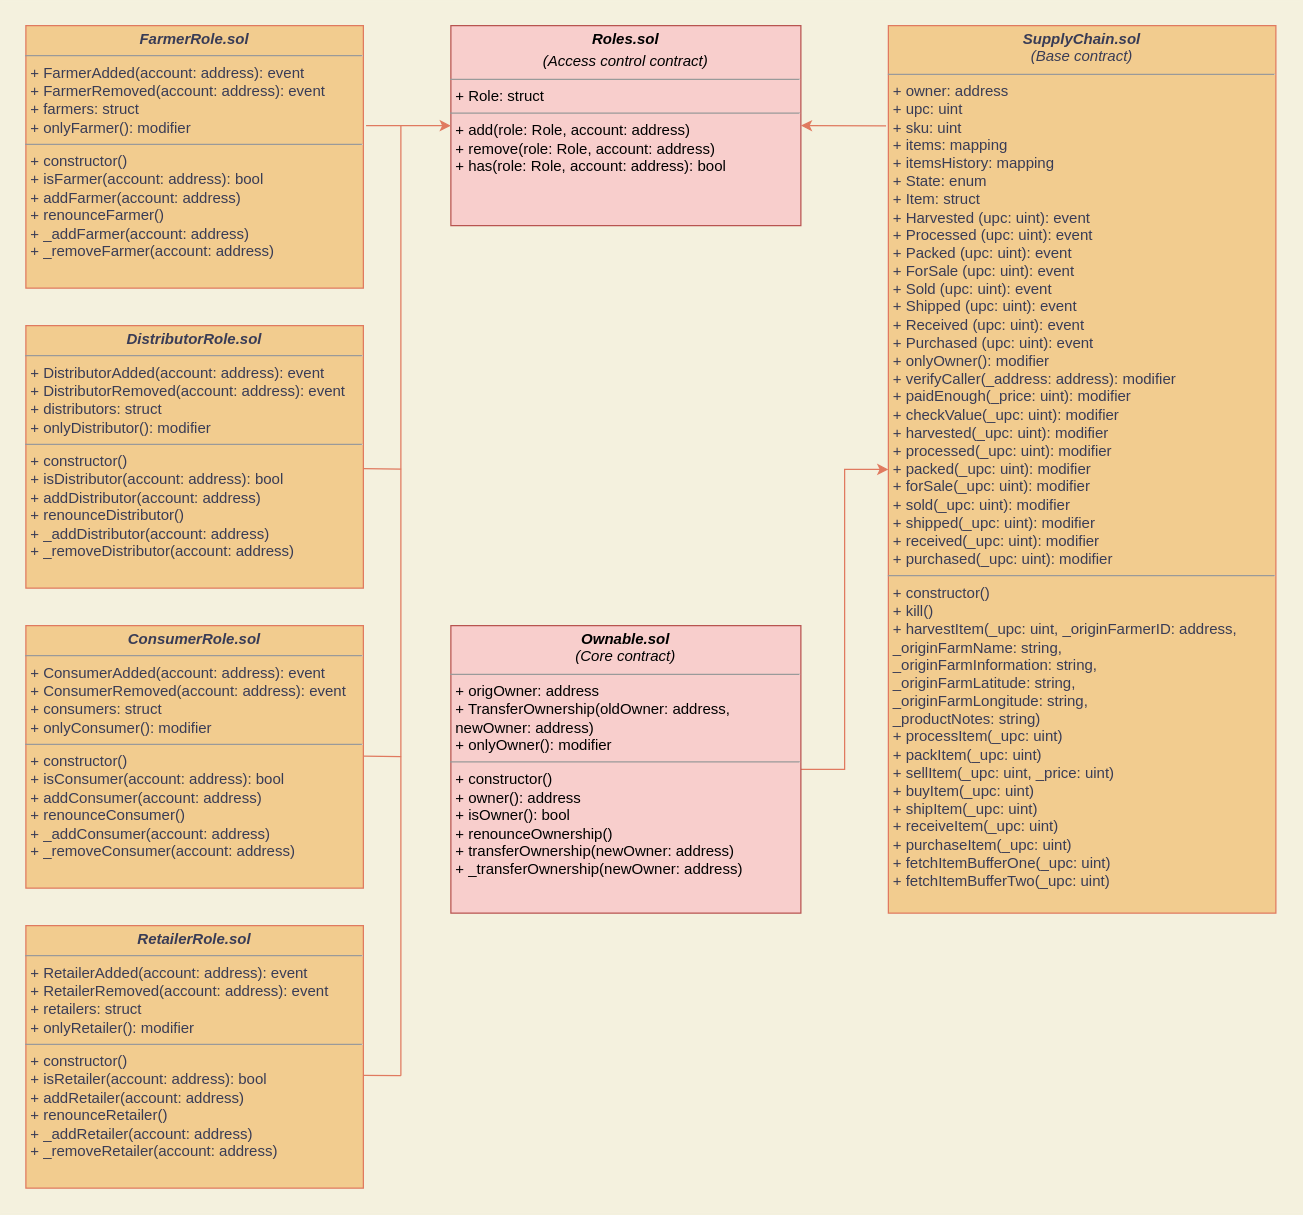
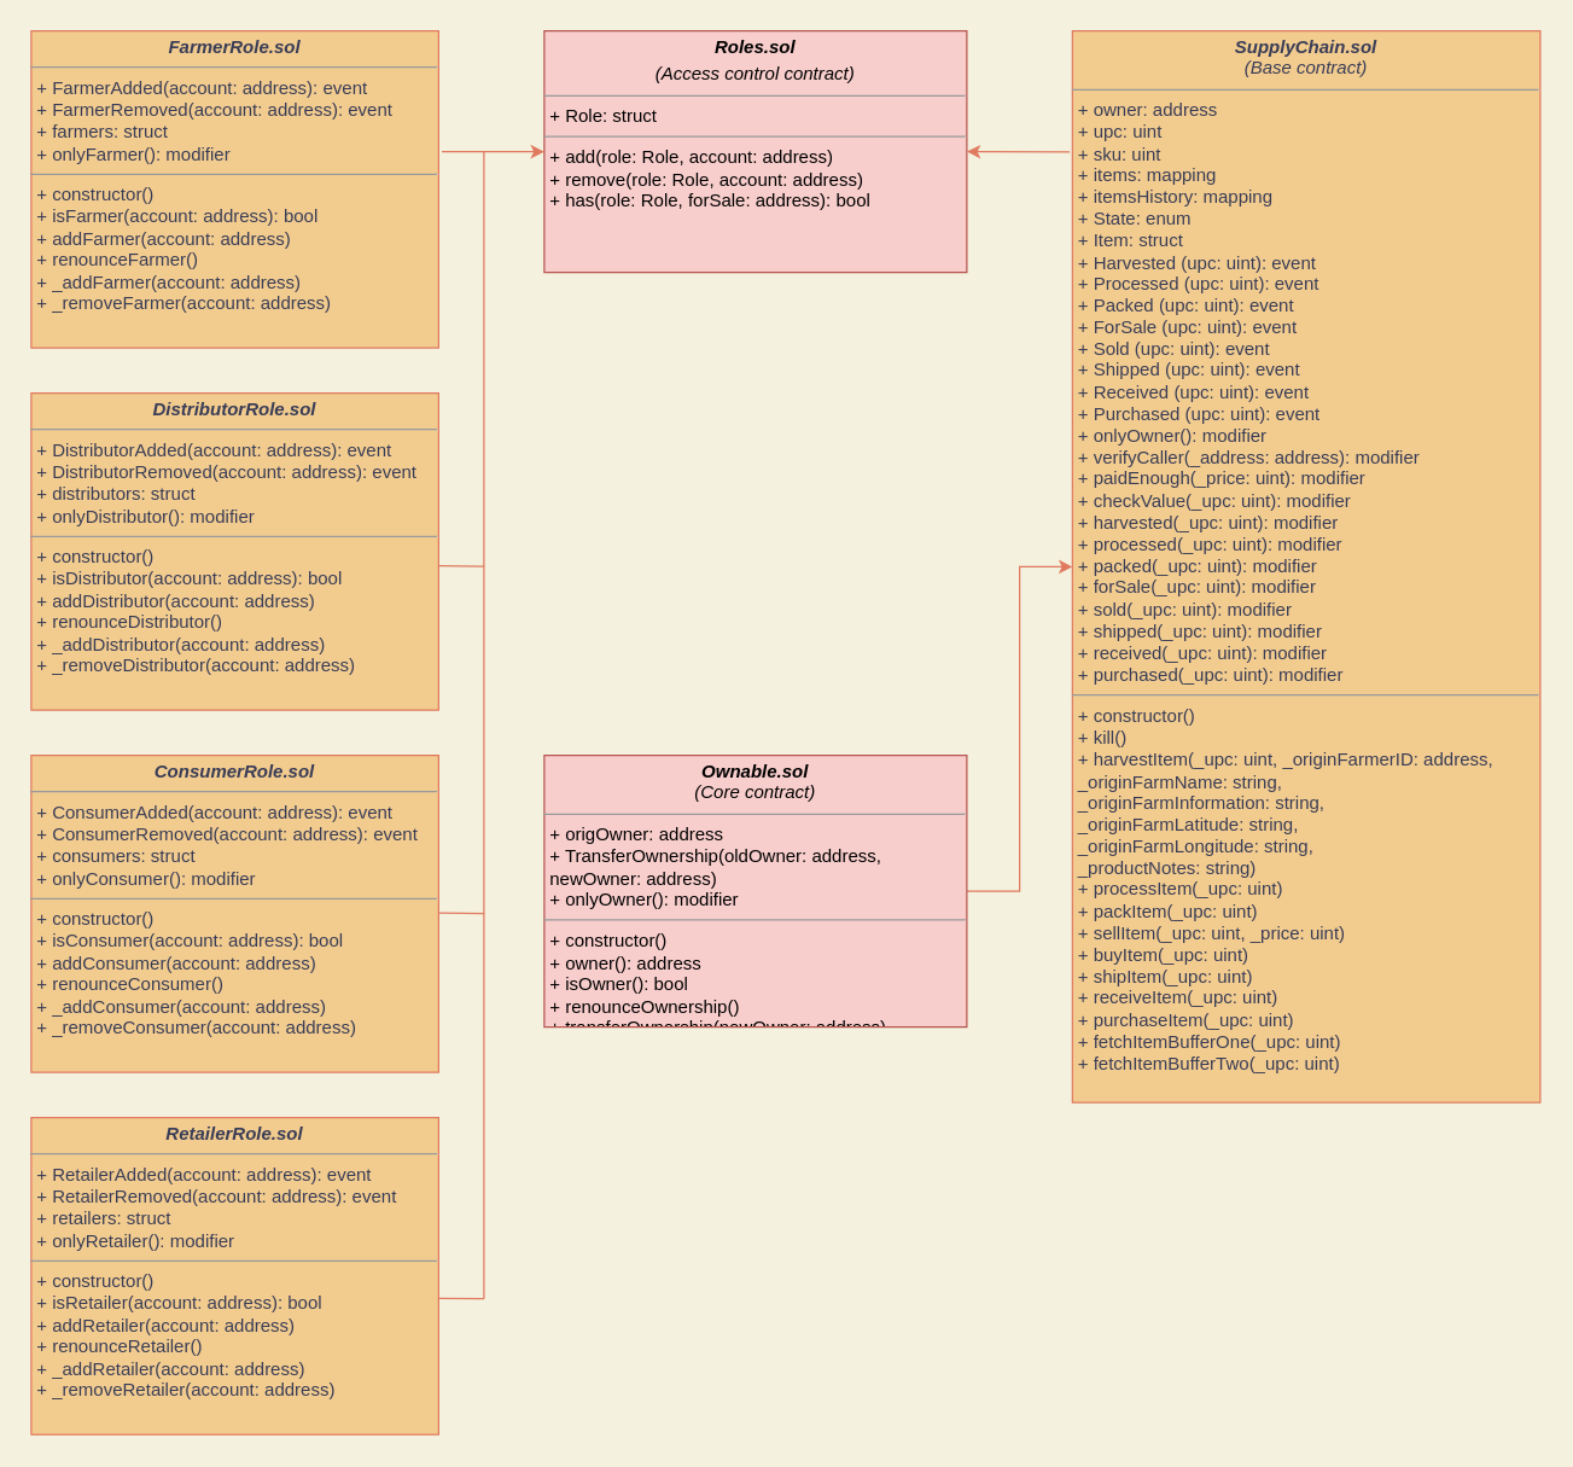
- <mxCell id="6" value="&lt;p style=&quot;margin:0px;margin-top:4px;text-align:center;&quot;&gt;&lt;i&gt;&lt;b&gt;Roles.sol&lt;/b&gt;&lt;/i&gt;&lt;/p&gt;&lt;p style=&quot;margin:0px;margin-top:4px;text-align:center;&quot;&gt;&lt;i&gt;(Access control contract)&lt;/i&gt;&lt;/p&gt;&lt;hr size=&quot;1&quot;&gt;&lt;p style=&quot;margin:0px;margin-left:4px;&quot;&gt;+ Role: struct&lt;br&gt;&lt;/p&gt;&lt;hr size=&quot;1&quot;&gt;&lt;p style=&quot;margin:0px;margin-left:4px;&quot;&gt;+ add(role: Role, account: address)&lt;/p&gt;&lt;p style=&quot;margin:0px;margin-left:4px;&quot;&gt;+ remove(role: Role, account: address)&lt;/p&gt;&lt;p style=&quot;margin:0px;margin-left:4px;&quot;&gt;+ has(role: Role, account: address): bool&lt;/p&gt;" style="verticalAlign=top;align=left;overflow=fill;fontSize=12;fontFamily=Helvetica;html=1;strokeColor=#b85450;fillColor=#f8cecc;" vertex="1" parent="1"><mxGeometry x="360" y="20" width="280" height="160" as="geometry" /></mxCell>
+ <mxCell id="6" value="&lt;p style=&quot;margin:0px;margin-top:4px;text-align:center;&quot;&gt;&lt;i&gt;&lt;b&gt;Roles.sol&lt;/b&gt;&lt;/i&gt;&lt;/p&gt;&lt;p style=&quot;margin:0px;margin-top:4px;text-align:center;&quot;&gt;&lt;i&gt;(Access control contract)&lt;/i&gt;&lt;/p&gt;&lt;hr size=&quot;1&quot;&gt;&lt;p style=&quot;margin:0px;margin-left:4px;&quot;&gt;+ Role: struct&lt;br&gt;&lt;/p&gt;&lt;hr size=&quot;1&quot;&gt;&lt;p style=&quot;margin:0px;margin-left:4px;&quot;&gt;+ add(role: Role, account: address)&lt;/p&gt;&lt;p style=&quot;margin:0px;margin-left:4px;&quot;&gt;+ remove(role: Role, account: address)&lt;/p&gt;&lt;p style=&quot;margin:0px;margin-left:4px;&quot;&gt;+ has(role: Role, forSale: address): bool&lt;/p&gt;" style="verticalAlign=top;align=left;overflow=fill;fontSize=12;fontFamily=Helvetica;html=1;strokeColor=#b85450;fillColor=#f8cecc;" vertex="1" parent="1"><mxGeometry x="360" y="20" width="280" height="160" as="geometry" /></mxCell>
- <mxCell id="9" value="&lt;p style=&quot;margin:0px;margin-top:4px;text-align:center;&quot;&gt;&lt;i&gt;&lt;b&gt;Ownable.sol&lt;/b&gt;&lt;br&gt;(Core contract)&lt;/i&gt;&lt;/p&gt;&lt;hr size=&quot;1&quot;&gt;&lt;p style=&quot;margin:0px;margin-left:4px;&quot;&gt;+ origOwner: address&lt;br&gt;&lt;/p&gt;&lt;p style=&quot;margin:0px;margin-left:4px;&quot;&gt;+ TransferOwnership(oldOwner: address,&lt;/p&gt;&lt;p style=&quot;margin:0px;margin-left:4px;&quot;&gt;newOwner: address)&lt;/p&gt;&lt;p style=&quot;margin:0px;margin-left:4px;&quot;&gt;+ onlyOwner(): modifier&lt;/p&gt;&lt;hr size=&quot;1&quot;&gt;&lt;p style=&quot;margin:0px;margin-left:4px;&quot;&gt;+ constructor()&lt;/p&gt;&lt;p style=&quot;margin:0px;margin-left:4px;&quot;&gt;+ owner(): address&lt;/p&gt;&lt;p style=&quot;margin:0px;margin-left:4px;&quot;&gt;+ isOwner(): bool&lt;/p&gt;&lt;p style=&quot;margin:0px;margin-left:4px;&quot;&gt;+ renounceOwnership()&lt;/p&gt;&lt;p style=&quot;margin:0px;margin-left:4px;&quot;&gt;+ transferOwnership(newOwner: address)&lt;/p&gt;&lt;p style=&quot;margin:0px;margin-left:4px;&quot;&gt;+ _transferOwnership(newOwner: address)&lt;/p&gt;" style="verticalAlign=top;align=left;overflow=fill;fontSize=12;fontFamily=Helvetica;html=1;strokeColor=#b85450;fillColor=#f8cecc;" vertex="1" parent="1"><mxGeometry x="360" y="500" width="280" height="230" as="geometry" /></mxCell>
+ <mxCell id="9" value="&lt;p style=&quot;margin:0px;margin-top:4px;text-align:center;&quot;&gt;&lt;i&gt;&lt;b&gt;Ownable.sol&lt;/b&gt;&lt;br&gt;(Core contract)&lt;/i&gt;&lt;/p&gt;&lt;hr size=&quot;1&quot;&gt;&lt;p style=&quot;margin:0px;margin-left:4px;&quot;&gt;+ origOwner: address&lt;br&gt;&lt;/p&gt;&lt;p style=&quot;margin:0px;margin-left:4px;&quot;&gt;+ TransferOwnership(oldOwner: address,&lt;/p&gt;&lt;p style=&quot;margin:0px;margin-left:4px;&quot;&gt;newOwner: address)&lt;/p&gt;&lt;p style=&quot;margin:0px;margin-left:4px;&quot;&gt;+ onlyOwner(): modifier&lt;/p&gt;&lt;hr size=&quot;1&quot;&gt;&lt;p style=&quot;margin:0px;margin-left:4px;&quot;&gt;+ constructor()&lt;/p&gt;&lt;p style=&quot;margin:0px;margin-left:4px;&quot;&gt;+ owner(): address&lt;/p&gt;&lt;p style=&quot;margin:0px;margin-left:4px;&quot;&gt;+ isOwner(): bool&lt;/p&gt;&lt;p style=&quot;margin:0px;margin-left:4px;&quot;&gt;+ renounceOwnership()&lt;/p&gt;&lt;p style=&quot;margin:0px;margin-left:4px;&quot;&gt;+ transferOwnership(newOwner: address)&lt;/p&gt;&lt;p style=&quot;margin:0px;margin-left:4px;&quot;&gt;+ _transferOwnership(newOwner: address)&lt;/p&gt;" style="verticalAlign=top;align=left;overflow=fill;fontSize=12;fontFamily=Helvetica;html=1;strokeColor=#b85450;fillColor=#f8cecc;" vertex="1" parent="1"><mxGeometry x="360" y="500" width="280" height="180" as="geometry" /></mxCell>
